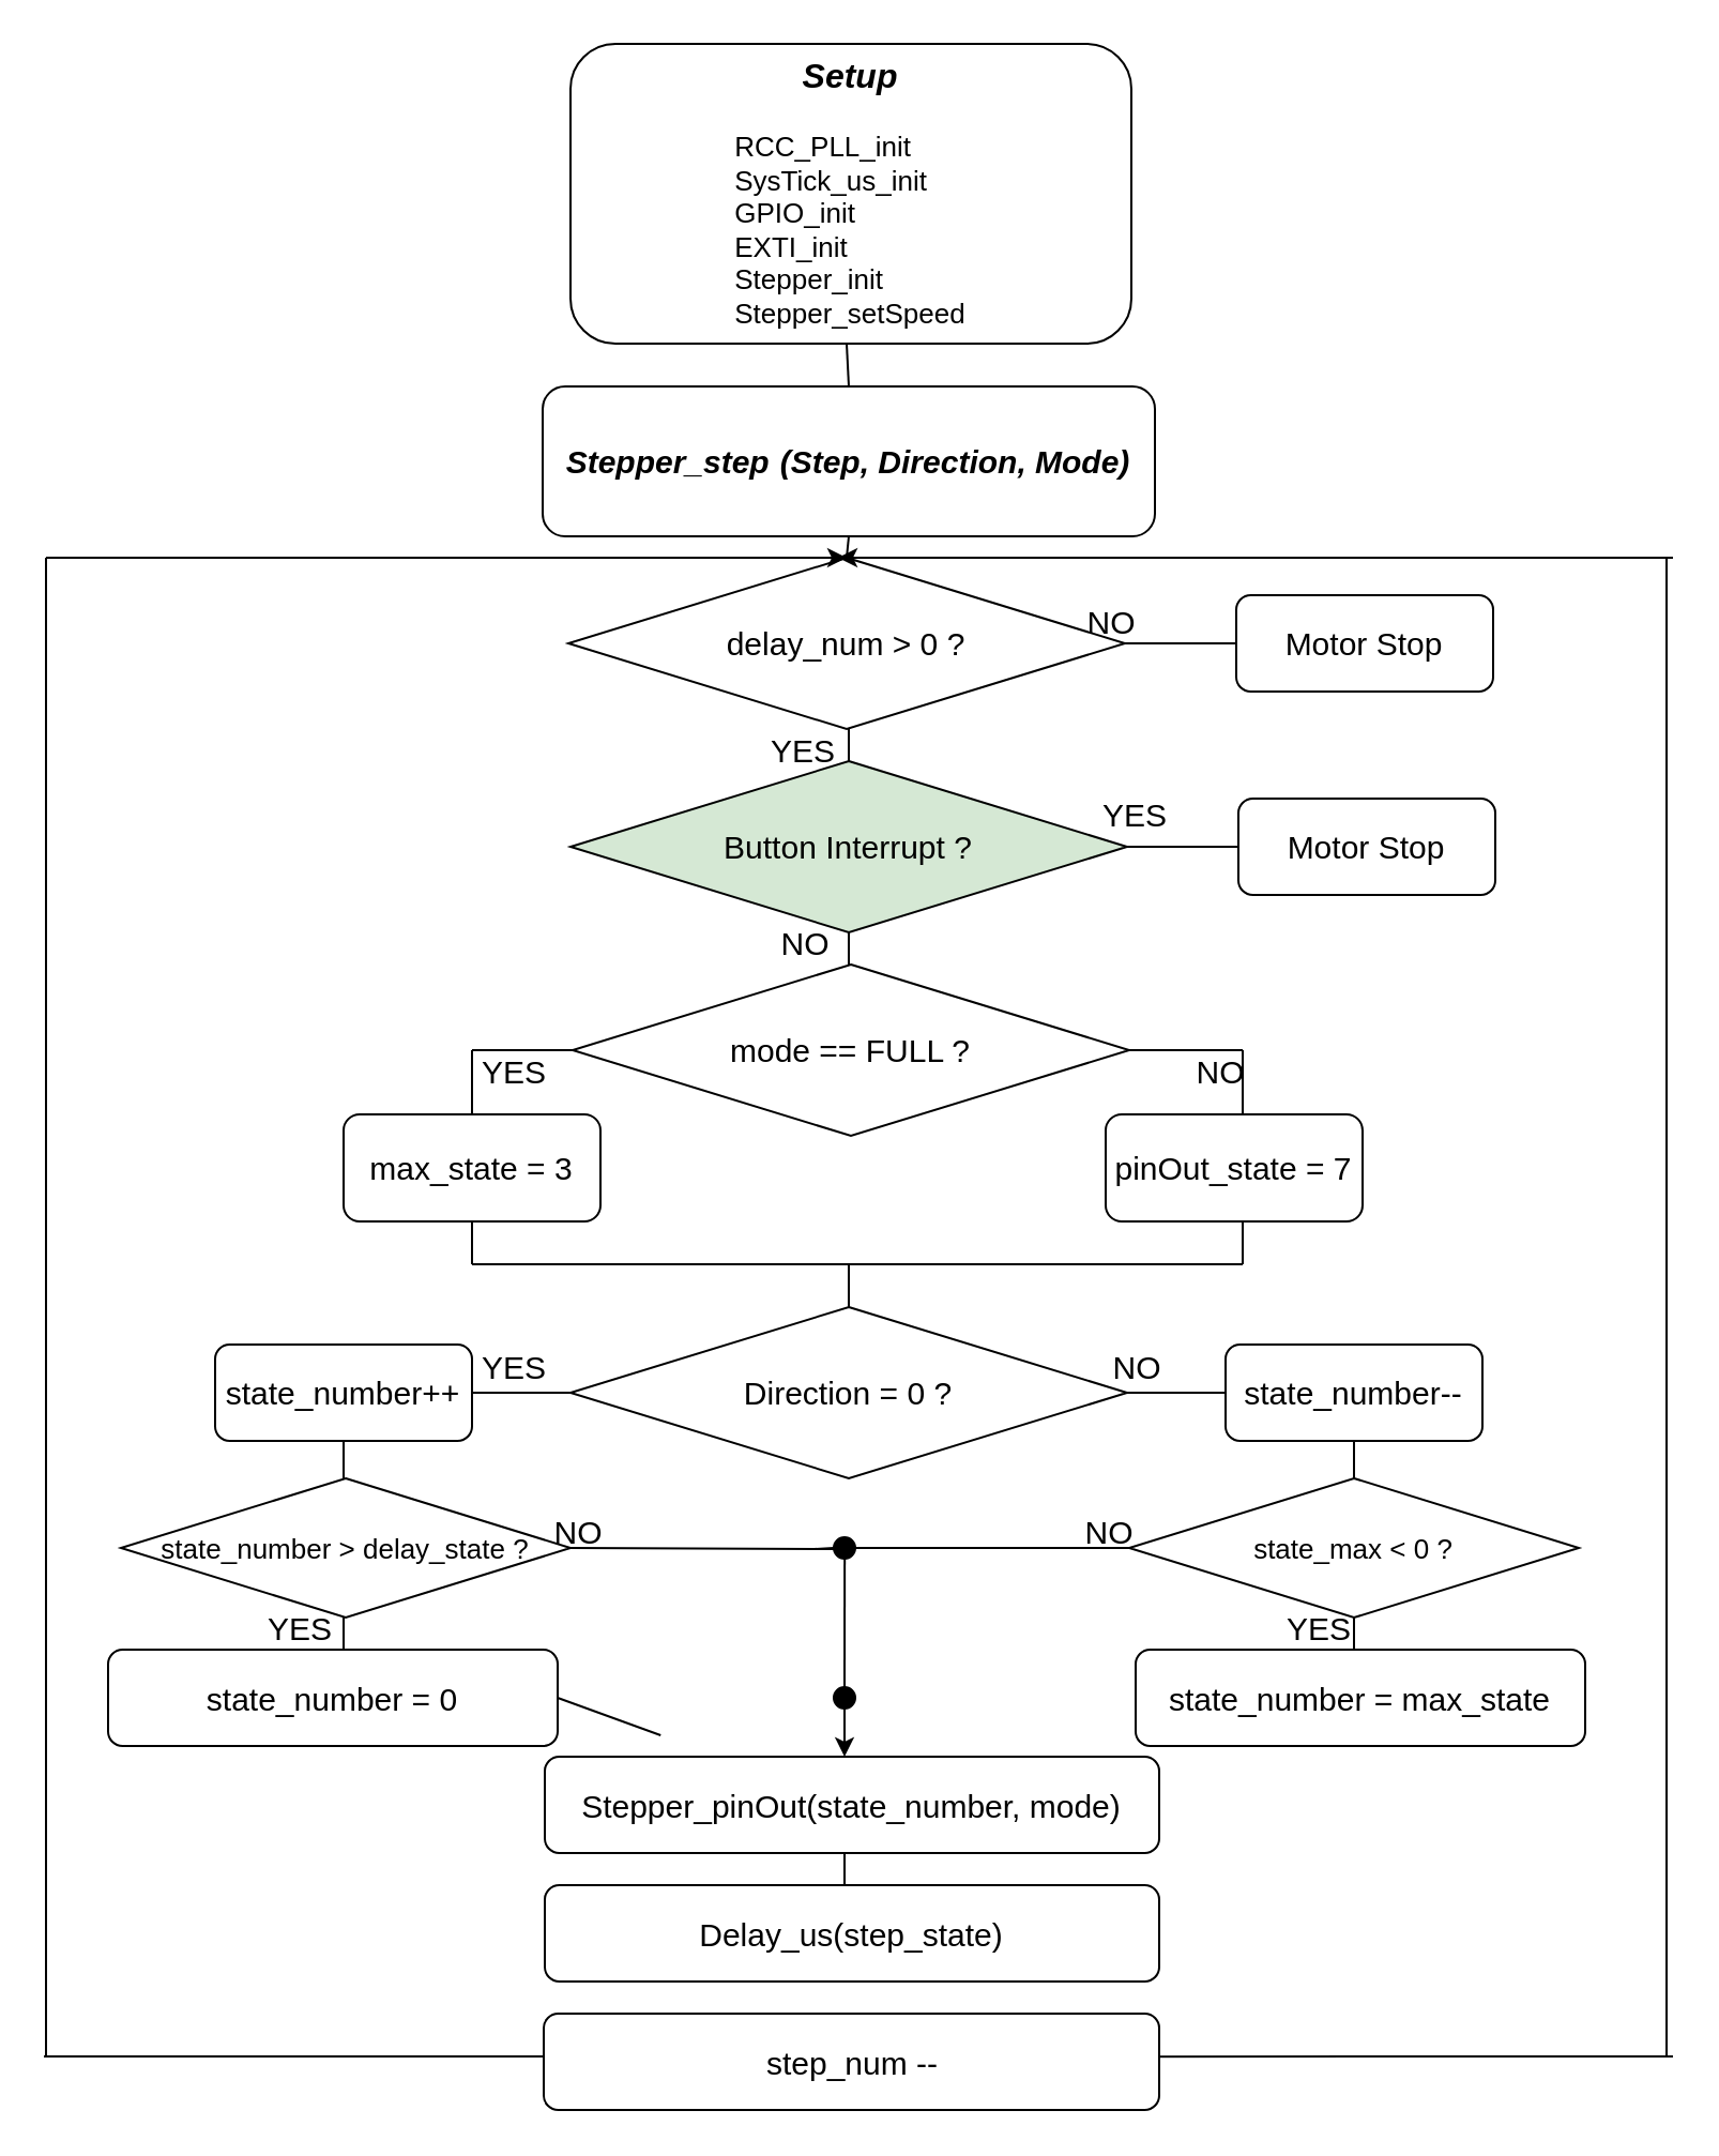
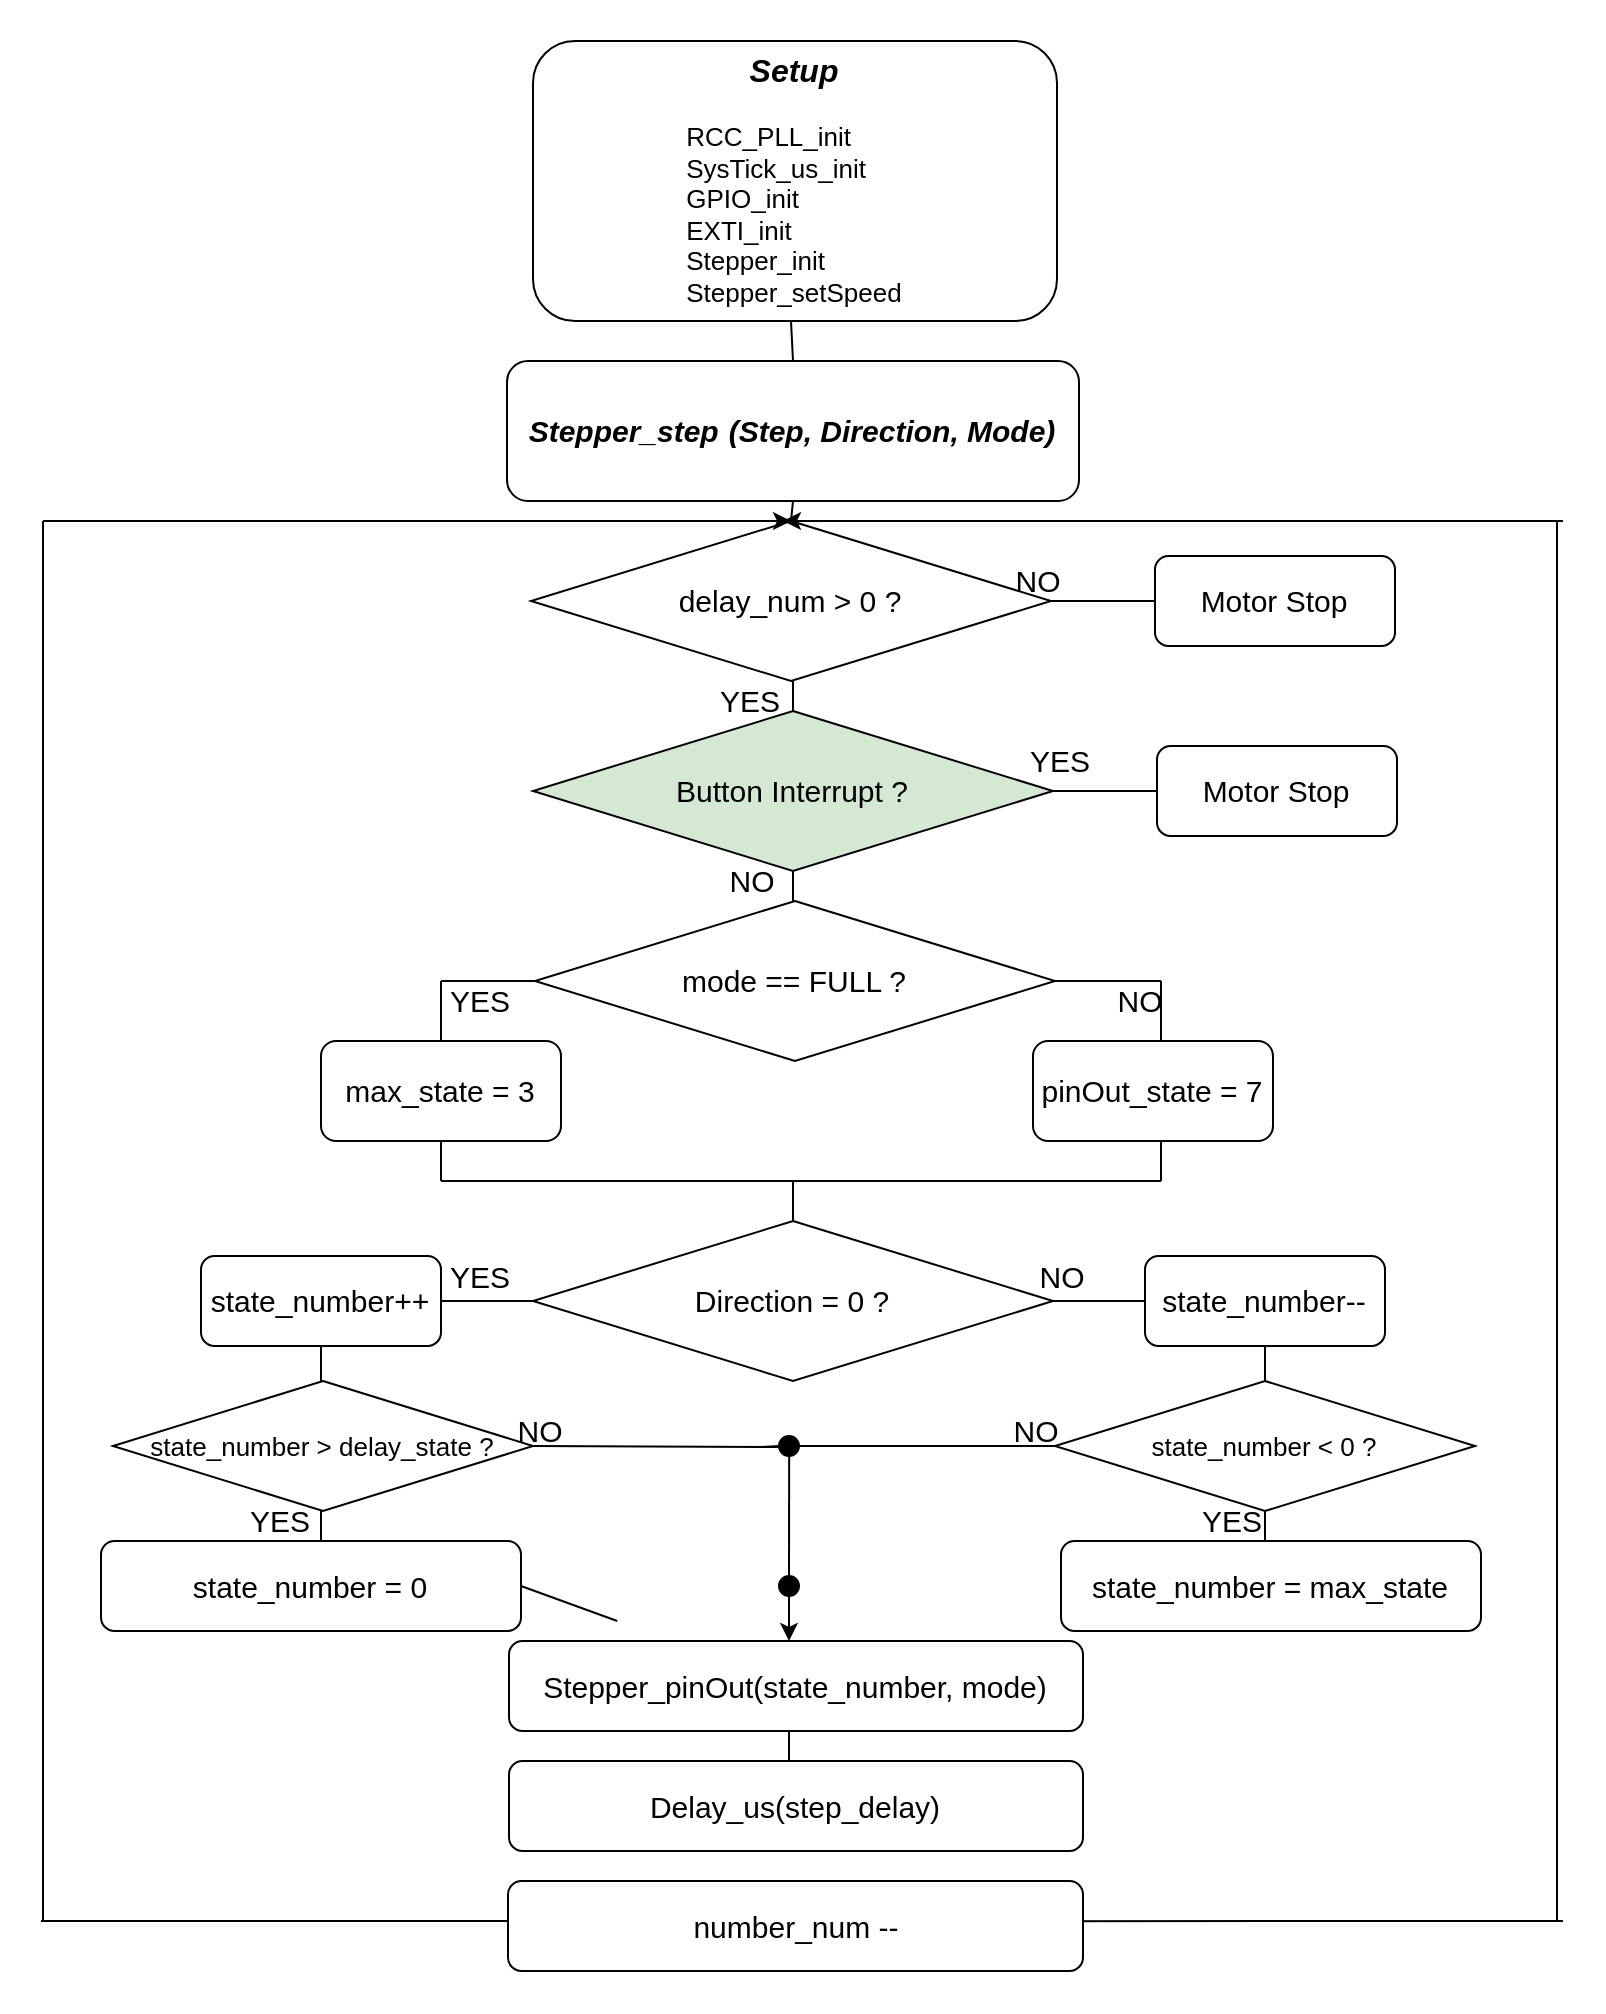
- <mxCell id="17" value="state_max &amp;lt; 0 ?" style="rhombus;whiteSpace=wrap;html=1;fontSize=13;" vertex="1" parent="1"><mxGeometry x="527" y="690" width="210" height="65" as="geometry" /></mxCell>
+ <mxCell id="17" value="state_number &amp;lt; 0 ?" style="rhombus;whiteSpace=wrap;html=1;fontSize=13;" vertex="1" parent="1"><mxGeometry x="527" y="690" width="210" height="65" as="geometry" /></mxCell>
- <mxCell id="36" value="&lt;font style=&quot;font-size: 15px;&quot;&gt;&lt;span style=&quot;font-size: 15px;&quot;&gt;Delay_us(&lt;/span&gt;&lt;span style=&quot;font-size: 15px;&quot;&gt;step_state)&lt;/span&gt;&lt;br style=&quot;font-size: 15px;&quot;&gt;&lt;/font&gt;" style="rounded=1;whiteSpace=wrap;html=1;fontSize=15;glass=0;strokeWidth=1;shadow=0;fontStyle=0" vertex="1" parent="1"><mxGeometry x="254" y="880" width="287" height="45" as="geometry" /></mxCell>
+ <mxCell id="36" value="&lt;font style=&quot;font-size: 15px;&quot;&gt;&lt;span style=&quot;font-size: 15px;&quot;&gt;Delay_us(&lt;/span&gt;&lt;span style=&quot;font-size: 15px;&quot;&gt;step_delay)&lt;/span&gt;&lt;br style=&quot;font-size: 15px;&quot;&gt;&lt;/font&gt;" style="rounded=1;whiteSpace=wrap;html=1;fontSize=15;glass=0;strokeWidth=1;shadow=0;fontStyle=0" vertex="1" parent="1"><mxGeometry x="254" y="880" width="287" height="45" as="geometry" /></mxCell>
- <mxCell id="67" value="&lt;font style=&quot;font-size: 15px;&quot;&gt;&lt;span style=&quot;font-size: 15px;&quot;&gt;step_num --&lt;/span&gt;&lt;br style=&quot;font-size: 15px;&quot;&gt;&lt;/font&gt;" style="rounded=1;whiteSpace=wrap;html=1;fontSize=15;glass=0;strokeWidth=1;shadow=0;fontStyle=0" vertex="1" parent="1"><mxGeometry x="253.5" y="940" width="287.5" height="45" as="geometry" /></mxCell>
+ <mxCell id="67" value="&lt;font style=&quot;font-size: 15px;&quot;&gt;&lt;span style=&quot;font-size: 15px;&quot;&gt;number_num --&lt;/span&gt;&lt;br style=&quot;font-size: 15px;&quot;&gt;&lt;/font&gt;" style="rounded=1;whiteSpace=wrap;html=1;fontSize=15;glass=0;strokeWidth=1;shadow=0;fontStyle=0" vertex="1" parent="1"><mxGeometry x="253.5" y="940" width="287.5" height="45" as="geometry" /></mxCell>
